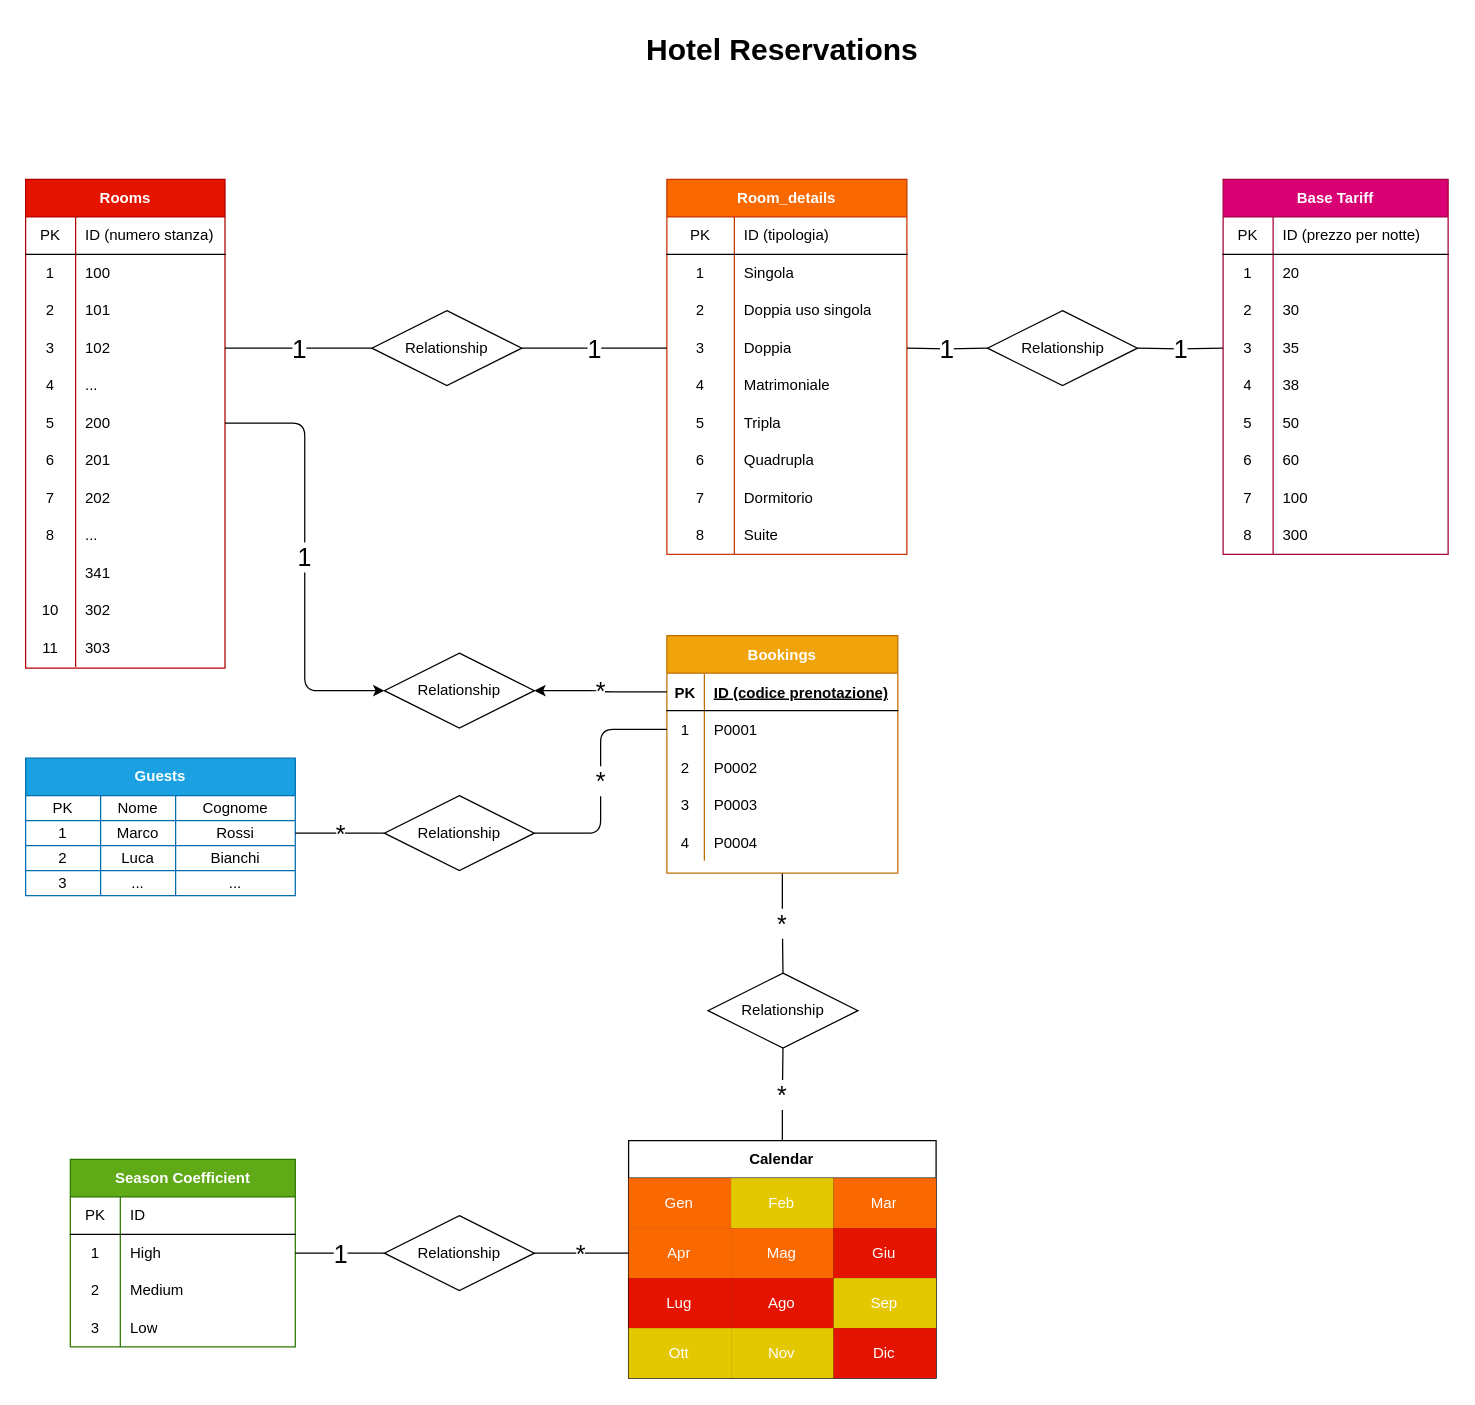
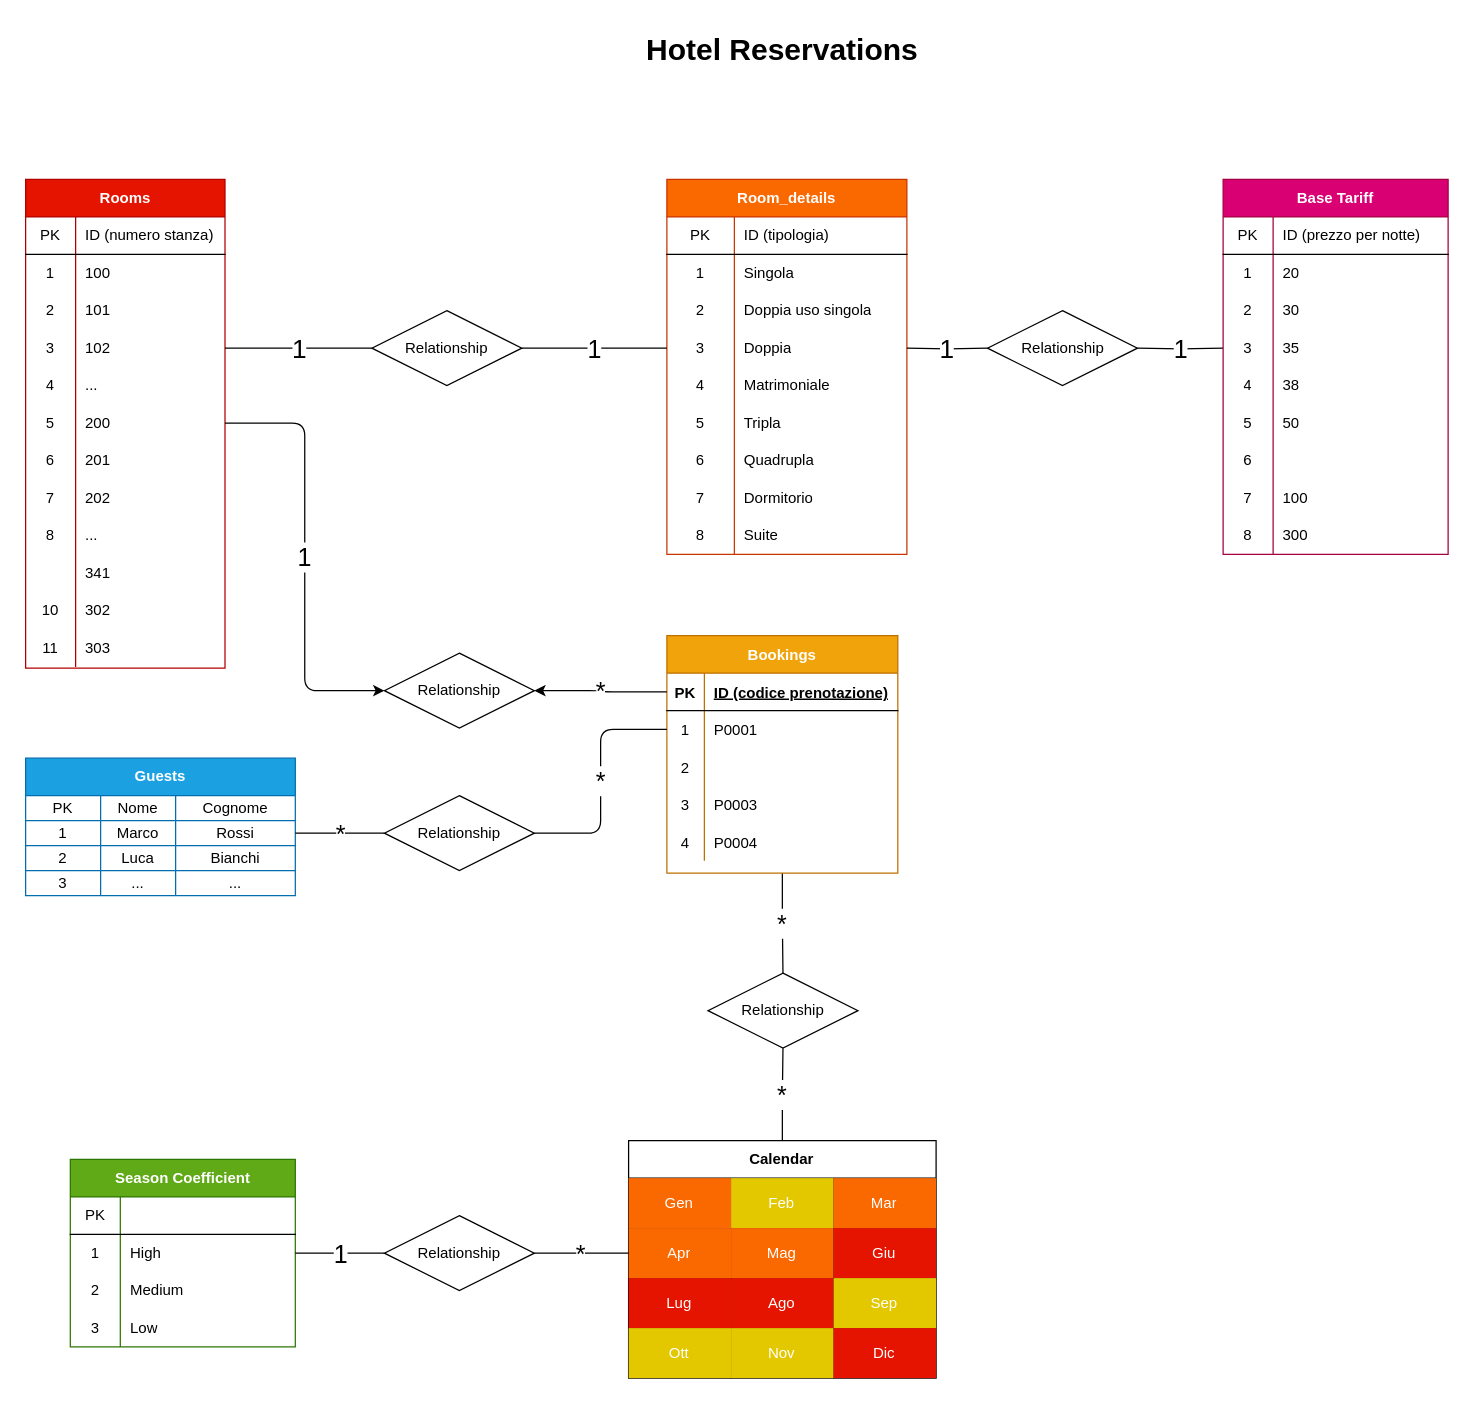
- <mxCell id="166" value="60" style="shape=partialRectangle;html=1;whiteSpace=wrap;connectable=0;fillColor=none;top=0;left=0;bottom=0;right=0;align=left;spacingLeft=6;overflow=hidden;" parent="164" vertex="1"><mxGeometry x="40" width="140" height="30" as="geometry" /></mxCell>
- <mxCell id="80" value="P0002" style="shape=partialRectangle;connectable=0;fillColor=none;top=0;left=0;bottom=0;right=0;align=left;spacingLeft=6;overflow=hidden;" parent="78" vertex="1"><mxGeometry x="30" width="154.75" height="30" as="geometry" /></mxCell>
- <mxCell id="135" value="ID" style="shape=partialRectangle;html=1;whiteSpace=wrap;connectable=0;fillColor=none;top=0;left=0;bottom=0;right=0;align=left;spacingLeft=6;overflow=hidden;" parent="133" vertex="1"><mxGeometry x="40" width="140" height="30" as="geometry" /></mxCell>
